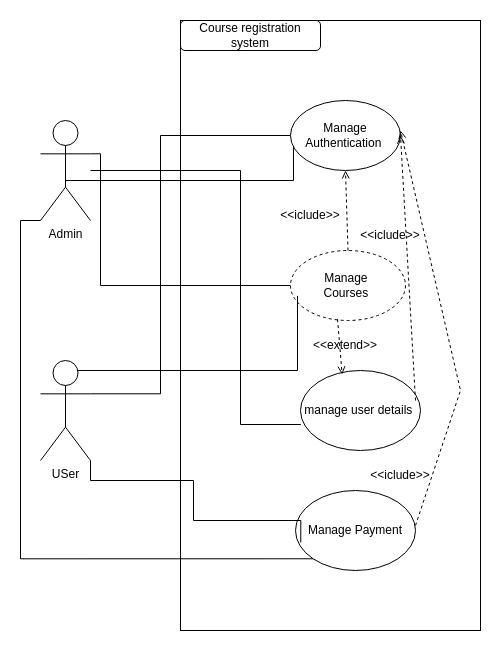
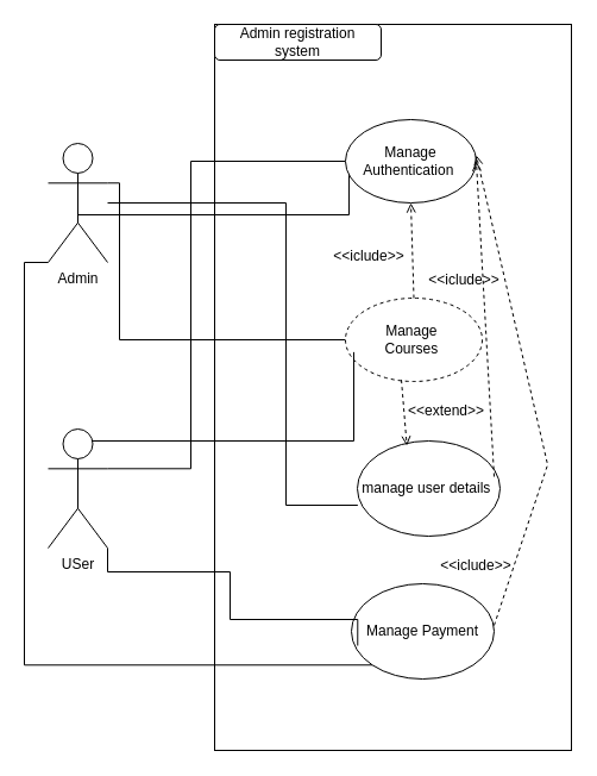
- <mxCell id="3" value="Course registration system" style="rounded=1;whiteSpace=wrap;html=1;" parent="1" vertex="1"><mxGeometry x="180" y="20" width="140" height="30" as="geometry" /></mxCell>
+ <mxCell id="3" value="Admin registration system" style="rounded=1;whiteSpace=wrap;html=1;" parent="1" vertex="1"><mxGeometry x="180" y="20" width="140" height="30" as="geometry" /></mxCell>
- <mxCell id="24" value="&amp;lt;&amp;lt;extend&amp;gt;&amp;gt;" style="text;html=1;align=center;verticalAlign=middle;whiteSpace=wrap;rounded=0;" vertex="1" parent="1"><mxGeometry x="315" y="330" width="60" height="30" as="geometry" /></mxCell>
+ <mxCell id="24" value="&amp;lt;&amp;lt;extend&amp;gt;&amp;gt;" style="text;html=1;align=center;verticalAlign=middle;whiteSpace=wrap;rounded=0;" vertex="1" parent="1"><mxGeometry x="345" y="330" width="60" height="30" as="geometry" /></mxCell>
